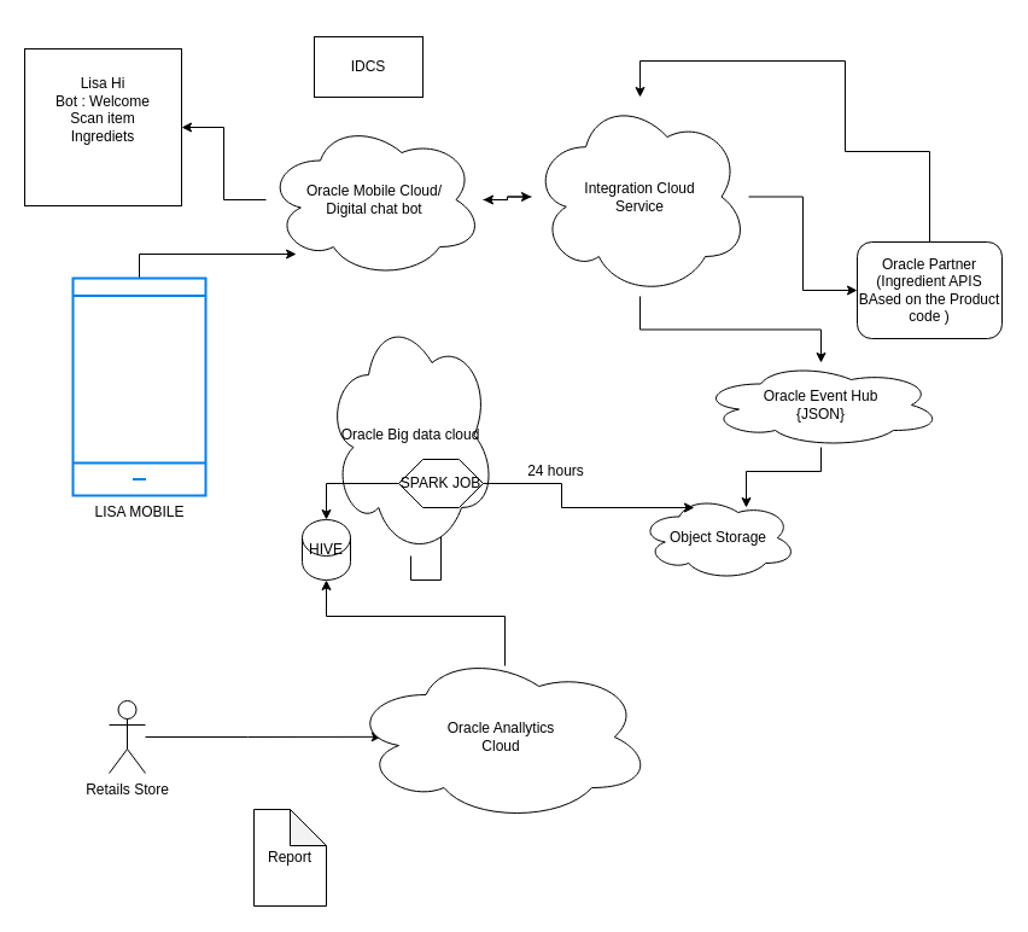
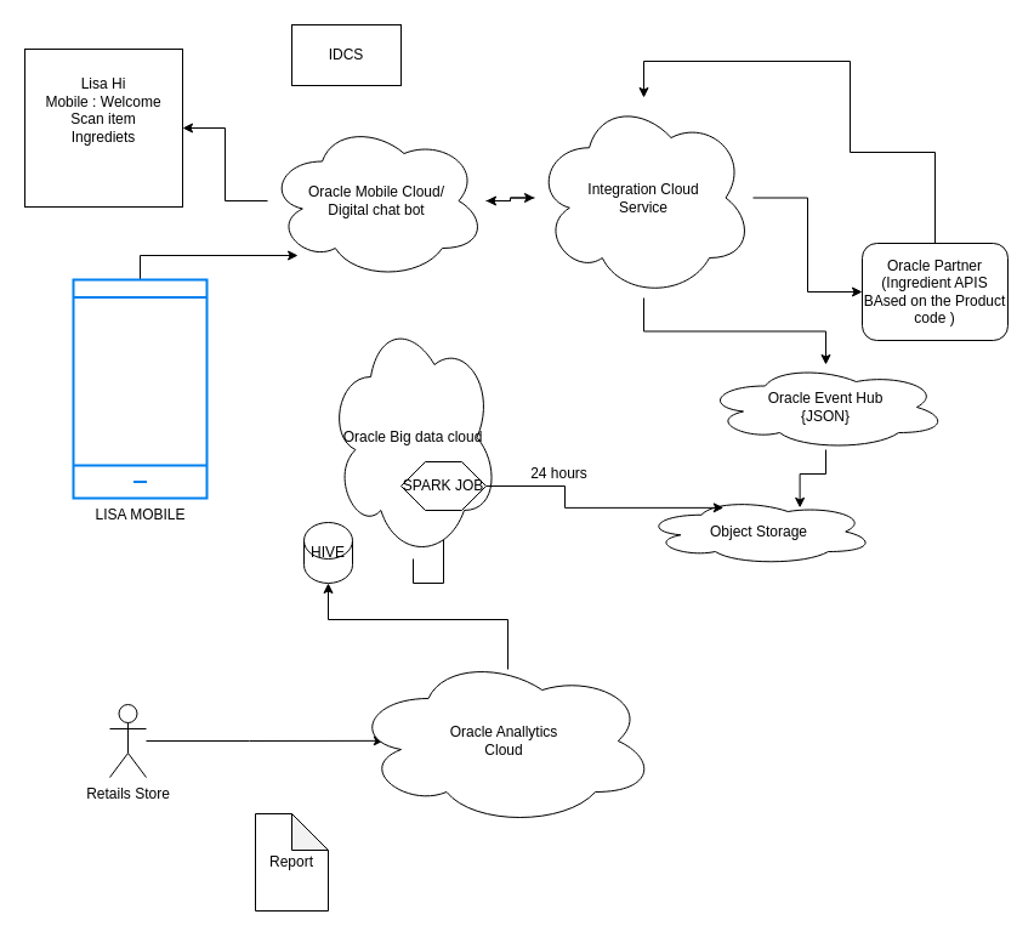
- <mxCell id="29" value="IDCS " style="rounded=0;whiteSpace=wrap;html=1;" vertex="1" parent="1"><mxGeometry x="260" y="30" width="90" height="50" as="geometry" /></mxCell>
+ <mxCell id="29" value="IDCS " style="rounded=0;whiteSpace=wrap;html=1;" vertex="1" parent="1"><mxGeometry x="240" y="20" width="90" height="50" as="geometry" /></mxCell>
- <mxCell id="15" value="&lt;div&gt;Lisa Hi &lt;br&gt;&lt;/div&gt;&lt;div&gt;Bot : Welcome &lt;br&gt;&lt;/div&gt;&lt;div&gt;Scan item &lt;br&gt;&lt;/div&gt;&lt;div&gt;Ingrediets &lt;br&gt;&lt;/div&gt;&lt;div&gt;&lt;br&gt;&lt;/div&gt;&lt;div&gt;&lt;br&gt;&lt;/div&gt;" style="whiteSpace=wrap;html=1;aspect=fixed;" vertex="1" parent="1"><mxGeometry x="20" y="40" width="130" height="130" as="geometry" /></mxCell>
+ <mxCell id="15" value="&lt;div&gt;Lisa Hi &lt;br&gt;&lt;/div&gt;&lt;div&gt;Mobile : Welcome &lt;br&gt;&lt;/div&gt;&lt;div&gt;Scan item &lt;br&gt;&lt;/div&gt;&lt;div&gt;Ingrediets &lt;br&gt;&lt;/div&gt;&lt;div&gt;&lt;br&gt;&lt;/div&gt;&lt;div&gt;&lt;br&gt;&lt;/div&gt;" style="whiteSpace=wrap;html=1;aspect=fixed;" vertex="1" parent="1"><mxGeometry x="20" y="40" width="130" height="130" as="geometry" /></mxCell>
- <mxCell id="23" style="edgeStyle=orthogonalEdgeStyle;rounded=0;orthogonalLoop=1;jettySize=auto;html=1;" edge="1" parent="1" source="24" target="21"><mxGeometry relative="1" as="geometry" /></mxCell>
- <mxCell id="20" value="Object Storage " style="ellipse;shape=cloud;whiteSpace=wrap;html=1;" vertex="1" parent="1"><mxGeometry x="530" y="410" width="130" height="70" as="geometry" /></mxCell>
+ <mxCell id="20" value="Object Storage " style="ellipse;shape=cloud;whiteSpace=wrap;html=1;" vertex="1" parent="1"><mxGeometry x="530" y="410" width="190" height="55" as="geometry" /></mxCell>
